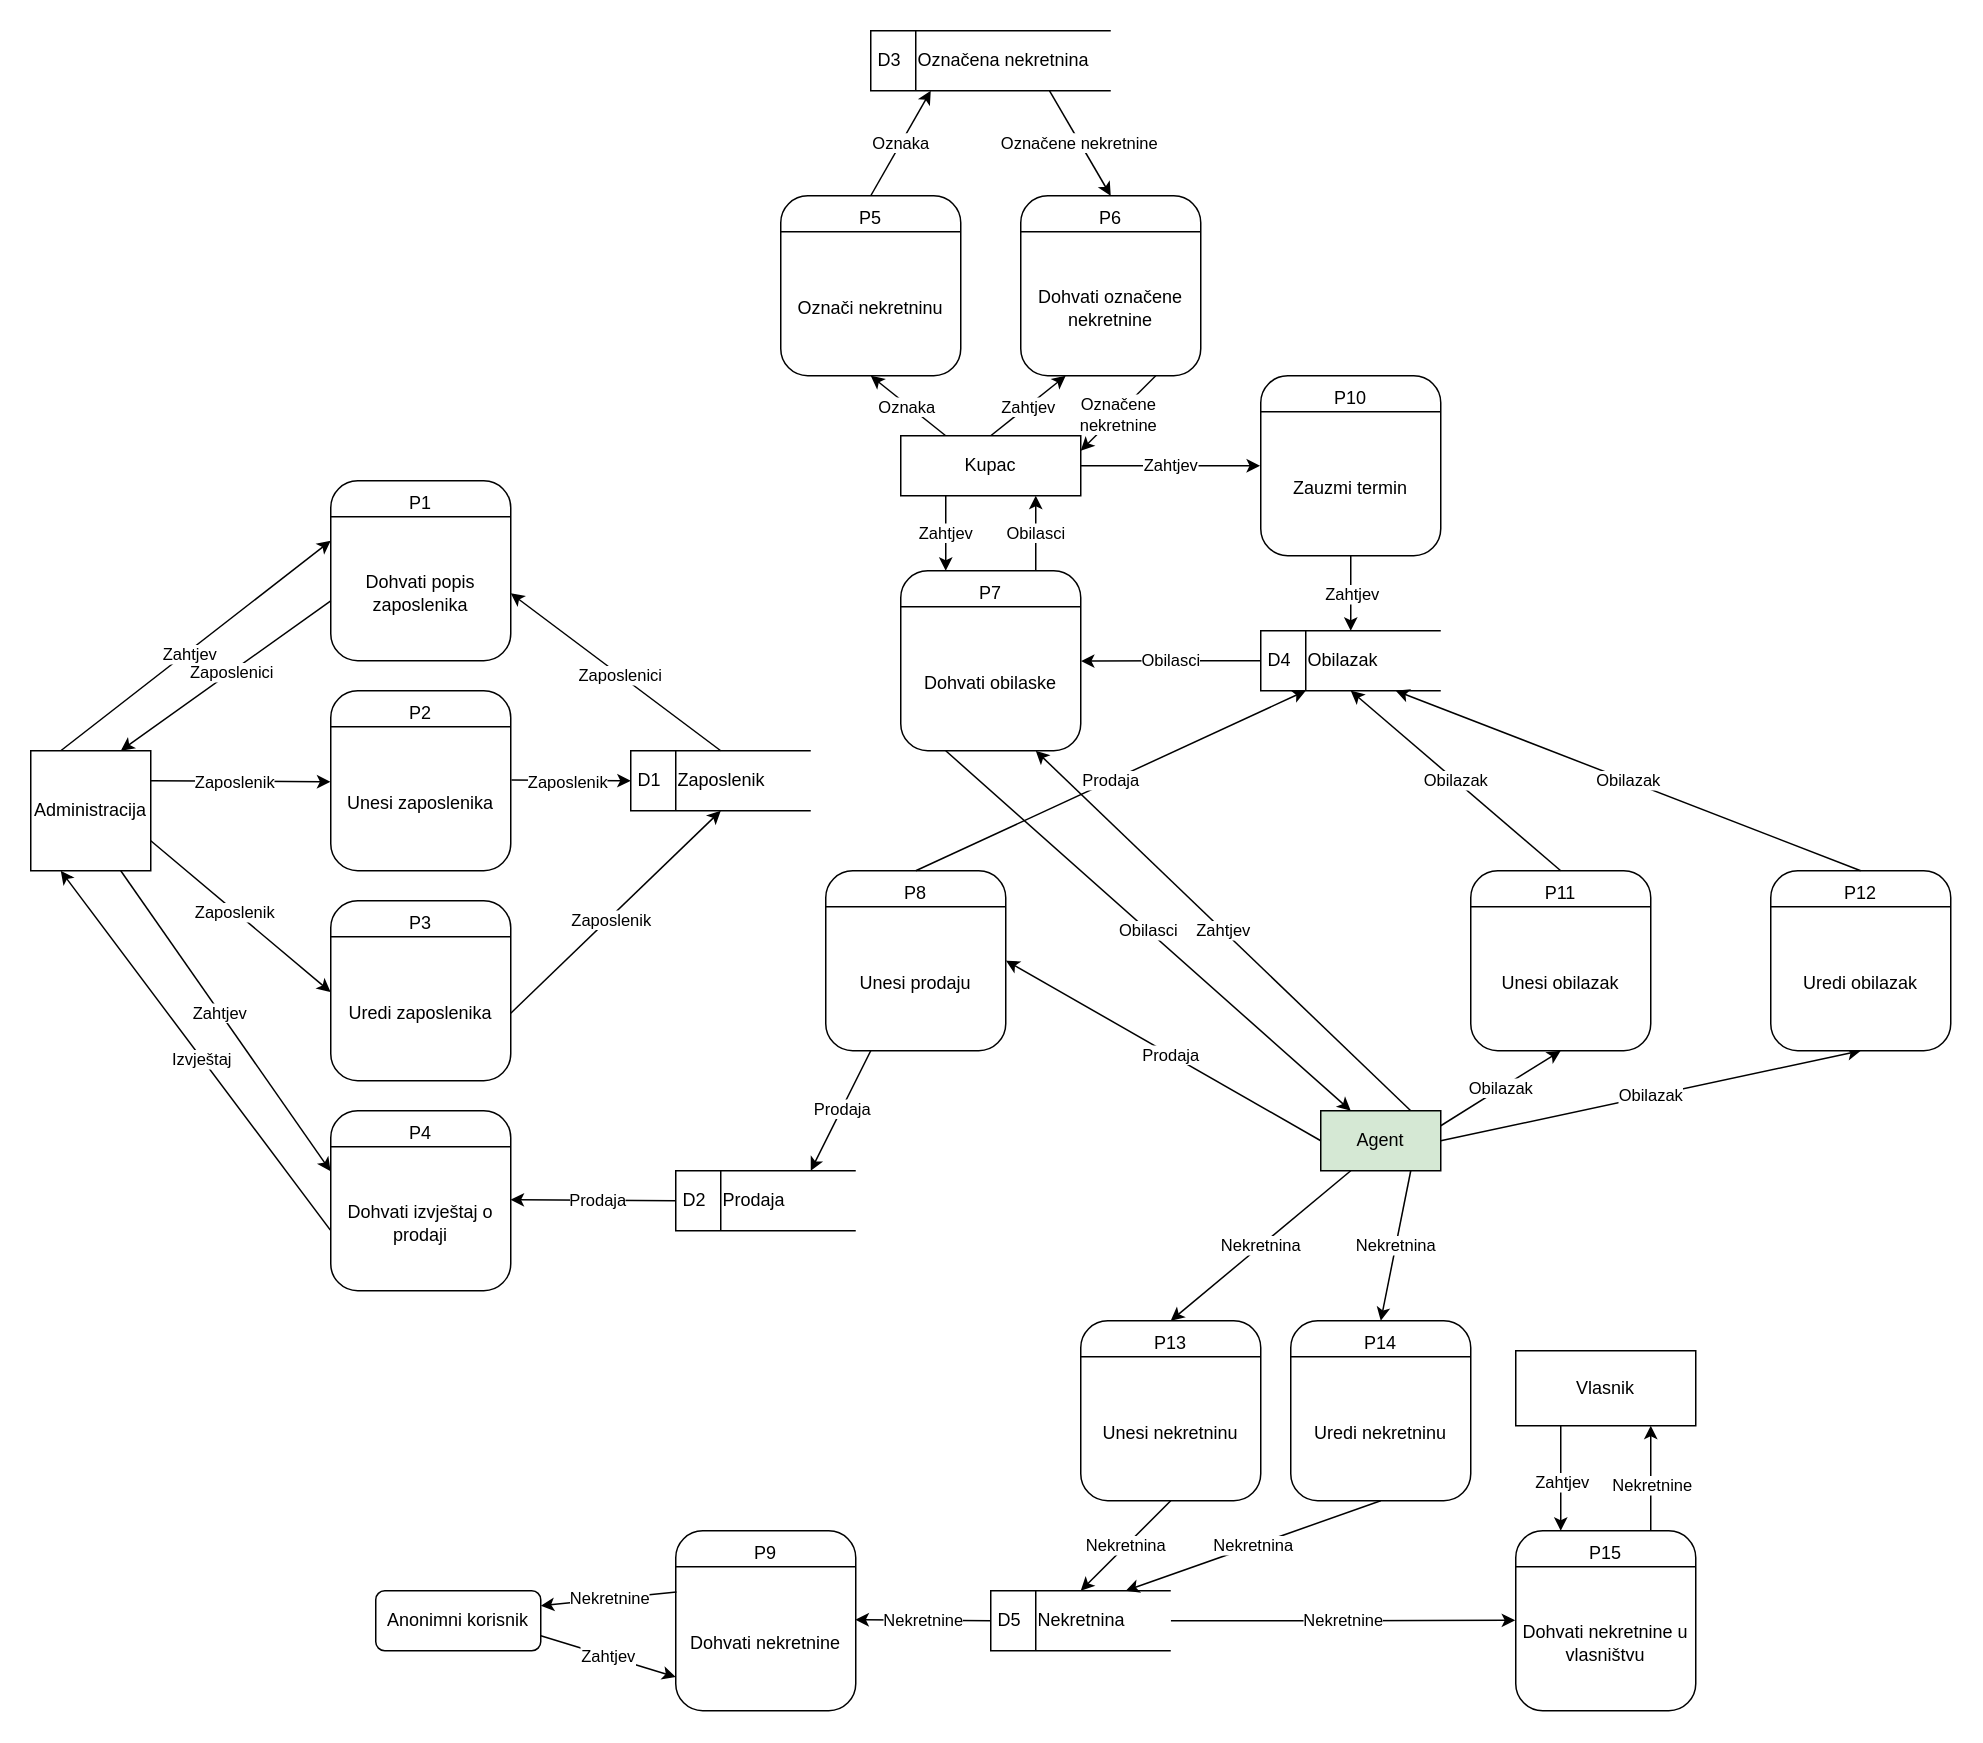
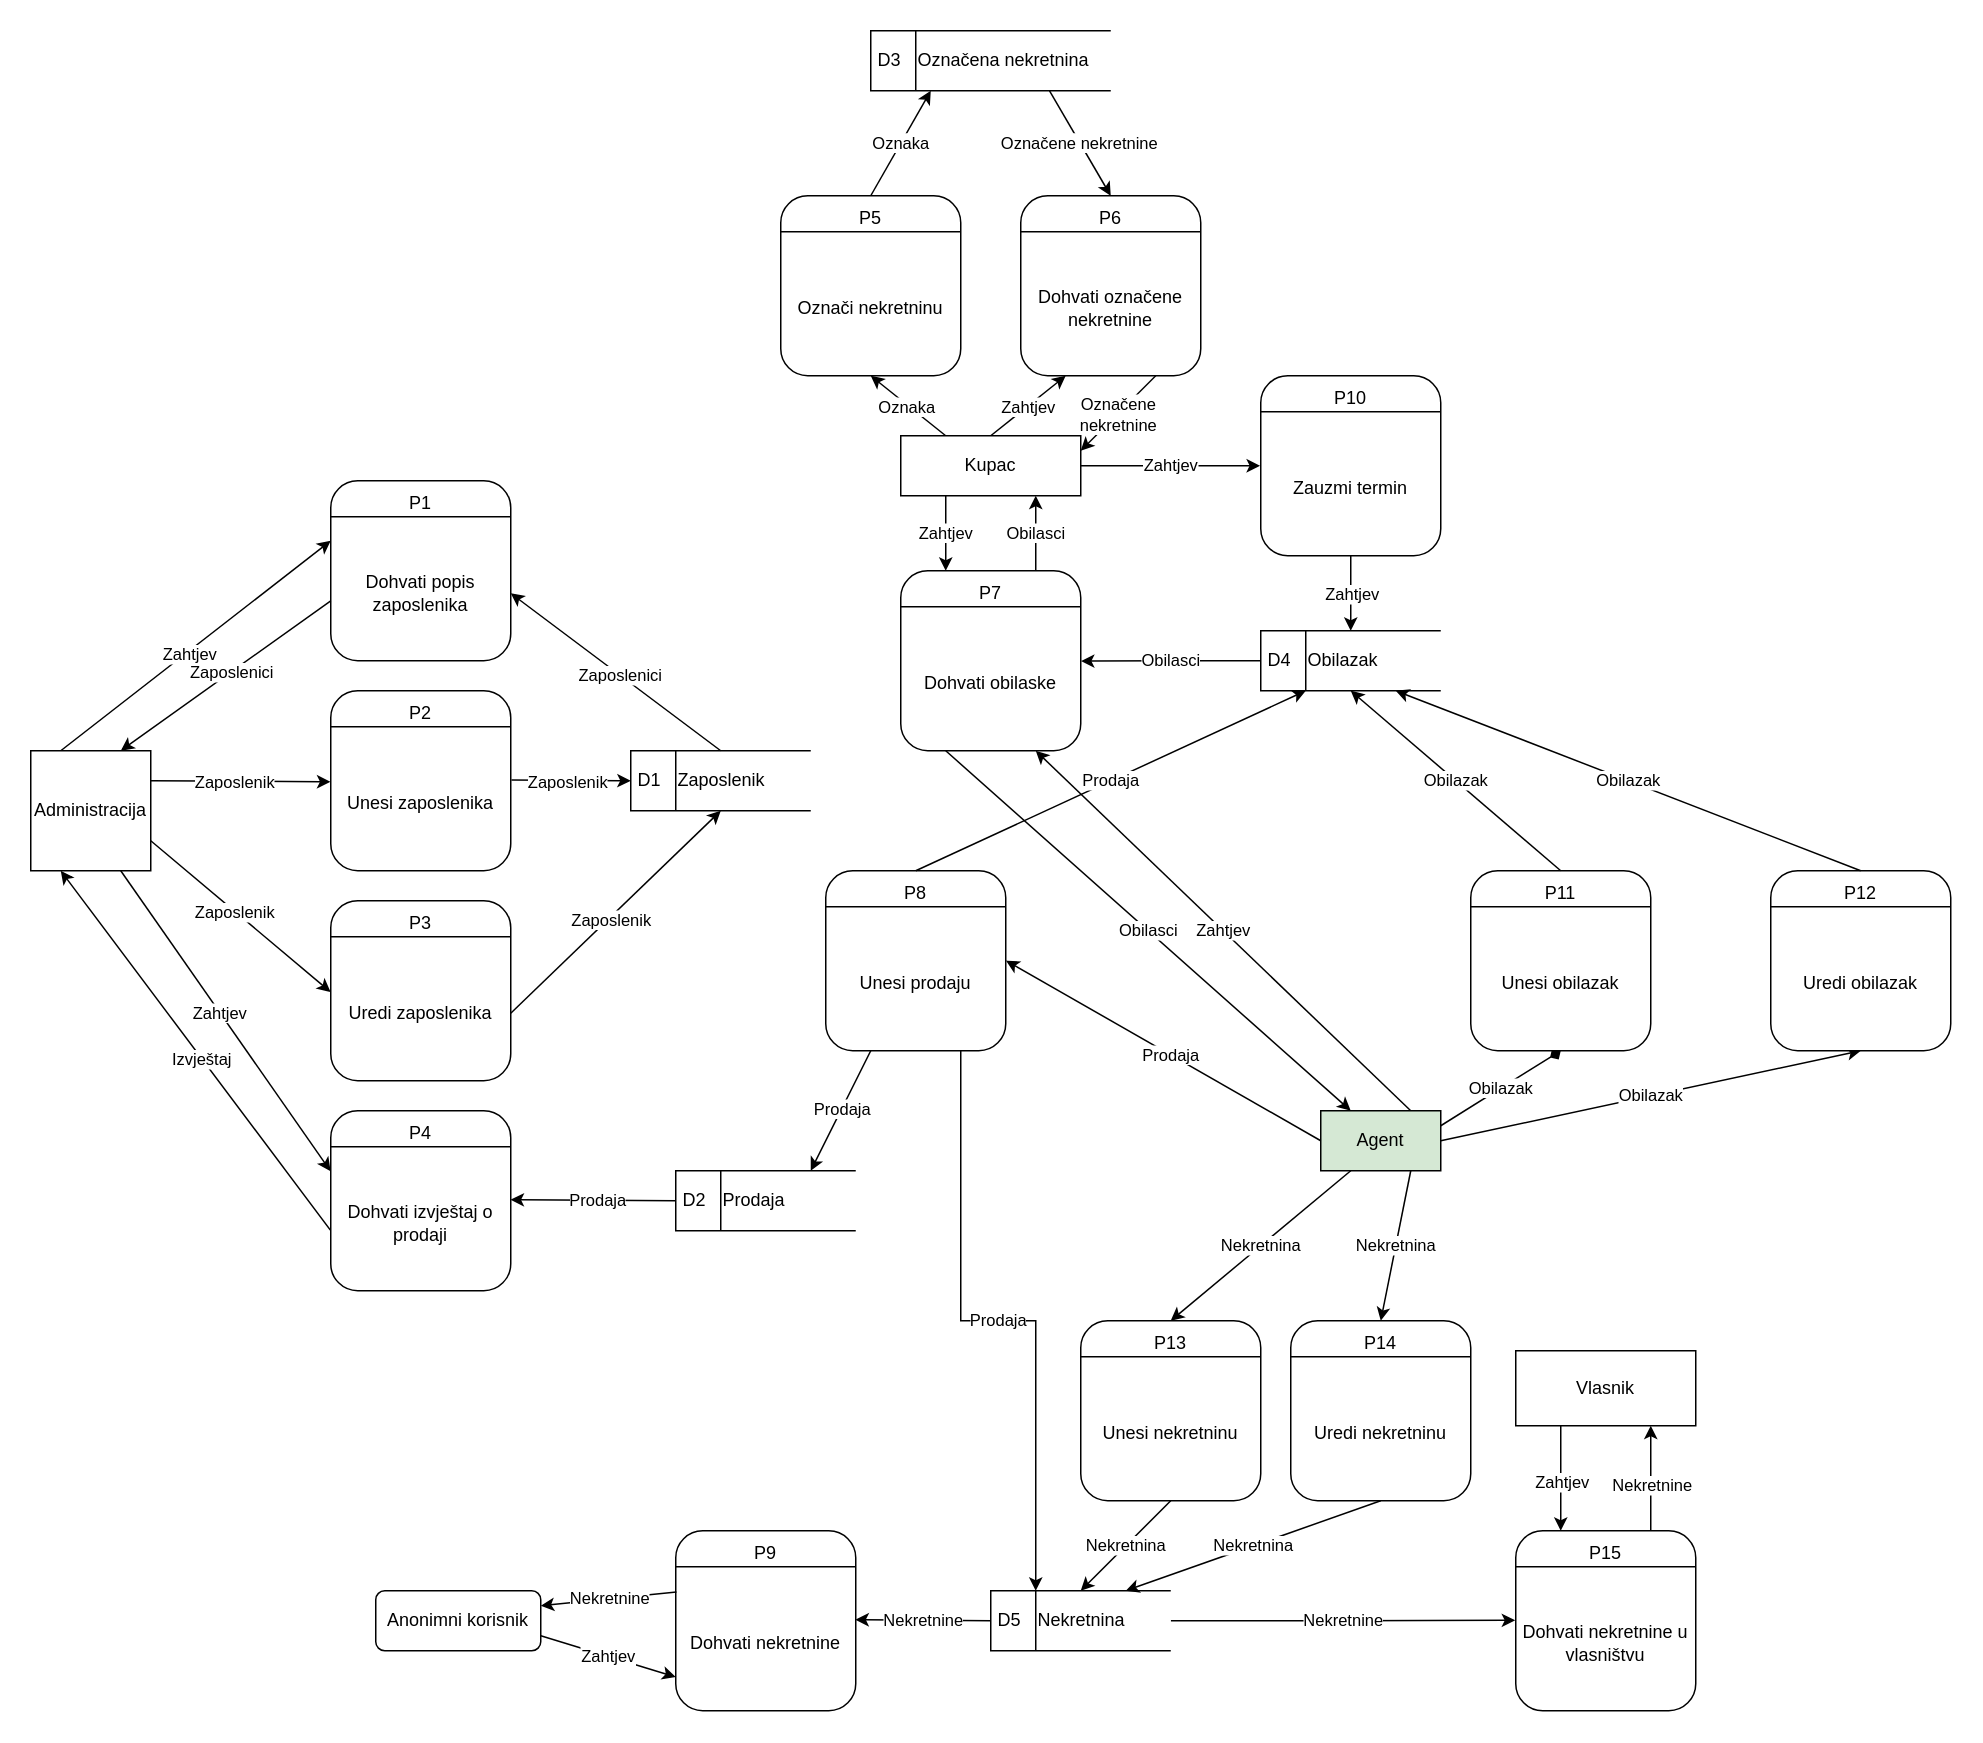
- <mxCell id="34" value="Obilazak" style="rounded=0;orthogonalLoop=1;jettySize=auto;html=1;exitX=1;exitY=0.25;exitDx=0;exitDy=0;entryX=0.5;entryY=1;entryDx=0;entryDy=0;" edge="1" parent="1" source="39" target="101"><mxGeometry relative="1" as="geometry" /></mxCell>
+ <mxCell id="34" value="Obilazak" style="rounded=0;orthogonalLoop=1;jettySize=auto;html=1;exitX=1;exitY=0.25;exitDx=0;exitDy=0;entryX=0.5;entryY=1;entryDx=0;entryDy=0;endArrow=diamond;" edge="1" parent="1" source="39" target="101"><mxGeometry relative="1" as="geometry" /></mxCell>
+ <mxCell id="128" value="Prodaja" style="edgeStyle=orthogonalEdgeStyle;rounded=0;orthogonalLoop=1;jettySize=auto;html=1;exitX=0.75;exitY=1;exitDx=0;exitDy=0;entryX=0.25;entryY=0;entryDx=0;entryDy=0;entryPerimeter=0;" edge="1" parent="1" source="49" target="60"><mxGeometry relative="1" as="geometry" /></mxCell>
